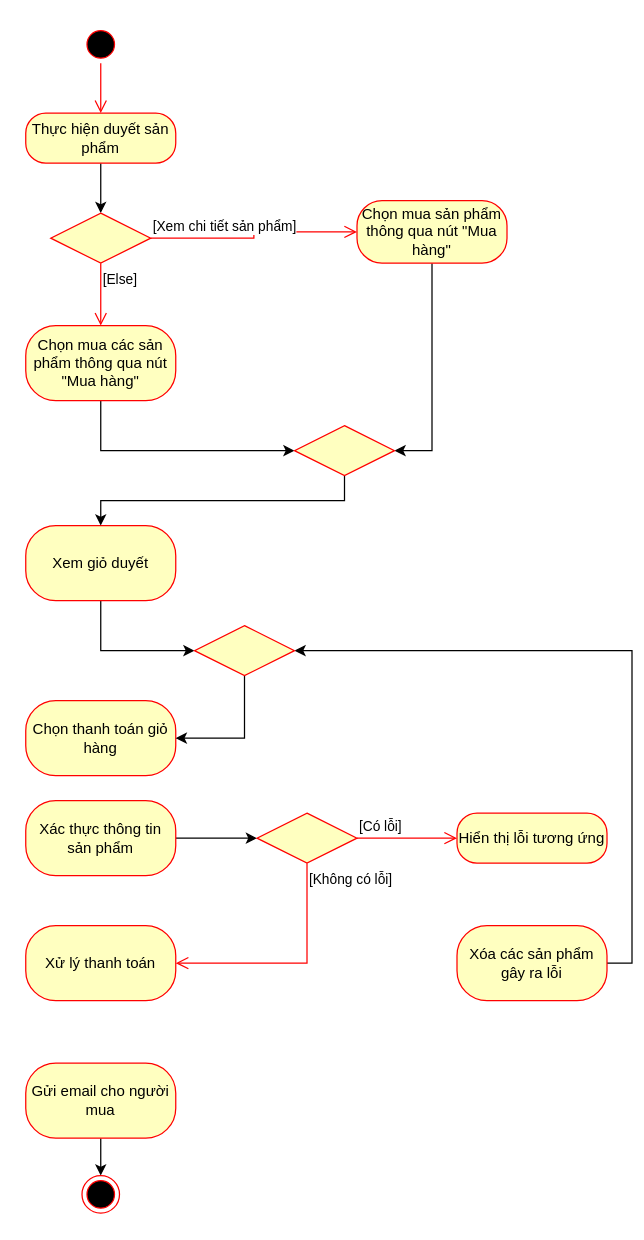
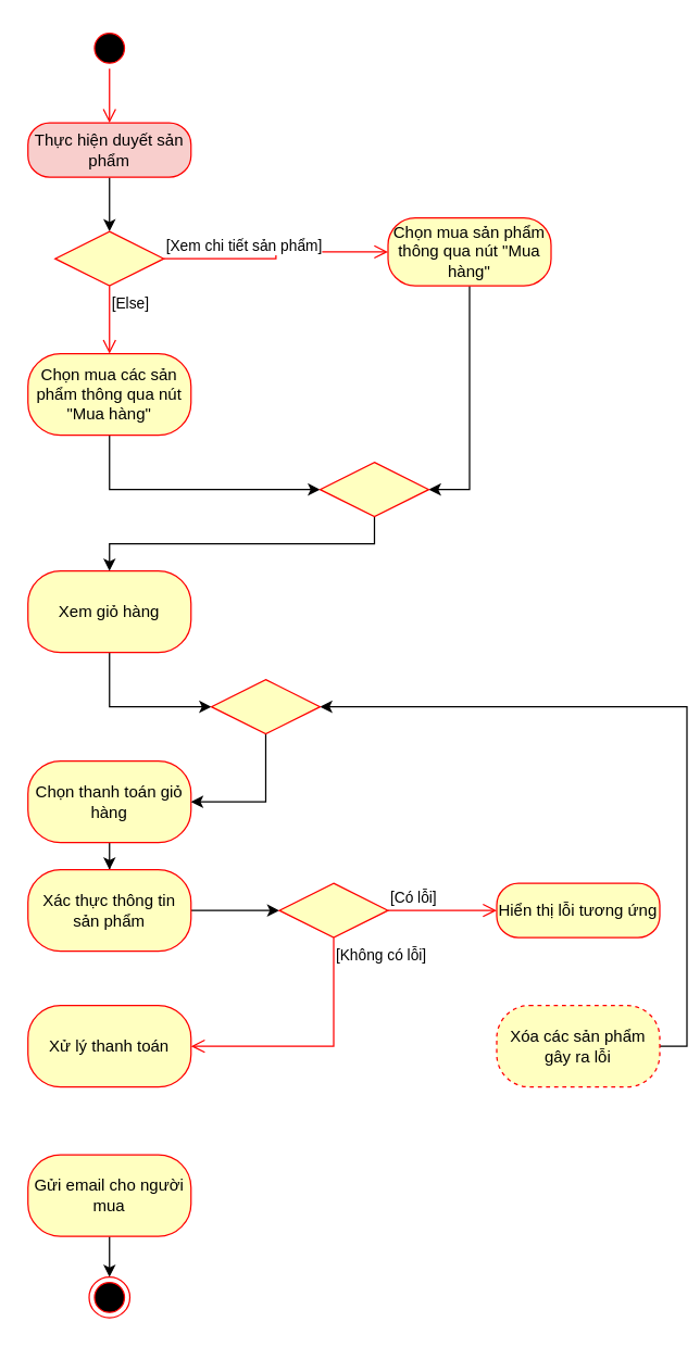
- <mxCell id="5" value="Thực hiện duyết sản phẩm" style="rounded=1;whiteSpace=wrap;html=1;arcSize=40;fontColor=#000000;fillColor=#ffffc0;strokeColor=#ff0000;" vertex="1" parent="1"><mxGeometry x="20" y="90" width="120" height="40" as="geometry" /></mxCell>
+ <mxCell id="5" value="Thực hiện duyết sản phẩm" style="rounded=1;whiteSpace=wrap;html=1;arcSize=40;fontColor=#000000;fillColor=#f8cecc;strokeColor=#ff0000;" vertex="1" parent="1"><mxGeometry x="20" y="90" width="120" height="40" as="geometry" /></mxCell>
- <mxCell id="9" value="Xem giỏ duyết" style="whiteSpace=wrap;html=1;fillColor=#ffffc0;strokeColor=#ff0000;fontColor=#000000;rounded=1;arcSize=40;" vertex="1" parent="1"><mxGeometry x="20" y="420" width="120" height="60" as="geometry" /></mxCell>
+ <mxCell id="9" value="Xem giỏ hàng" style="whiteSpace=wrap;html=1;fillColor=#ffffc0;strokeColor=#ff0000;fontColor=#000000;rounded=1;arcSize=40;" vertex="1" parent="1"><mxGeometry x="20" y="420" width="120" height="60" as="geometry" /></mxCell>
+ <mxCell id="10" value="" style="edgeStyle=orthogonalEdgeStyle;rounded=0;orthogonalLoop=1;jettySize=auto;html=1;" edge="1" parent="1" source="11" target="20"><mxGeometry relative="1" as="geometry" /></mxCell>
- <mxCell id="29" value="Xóa các sản phẩm gây ra lỗi" style="whiteSpace=wrap;html=1;fillColor=#ffffc0;strokeColor=#ff0000;fontColor=#000000;rounded=1;arcSize=40;" vertex="1" parent="1"><mxGeometry x="365" y="740" width="120" height="60" as="geometry" /></mxCell>
+ <mxCell id="29" value="Xóa các sản phẩm gây ra lỗi" style="whiteSpace=wrap;html=1;fillColor=#ffffc0;strokeColor=#ff0000;fontColor=#000000;rounded=1;arcSize=40;dashed=1;" vertex="1" parent="1"><mxGeometry x="365" y="740" width="120" height="60" as="geometry" /></mxCell>
